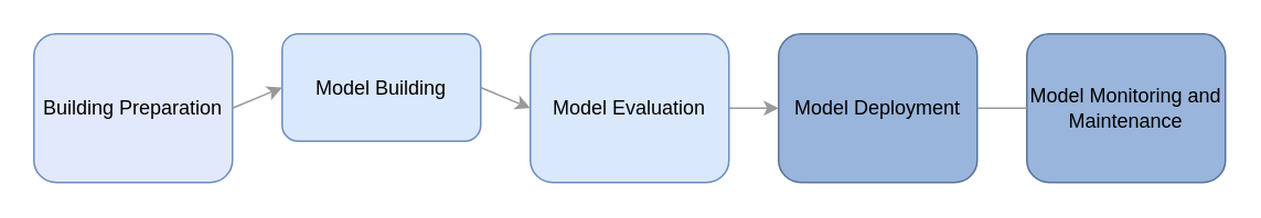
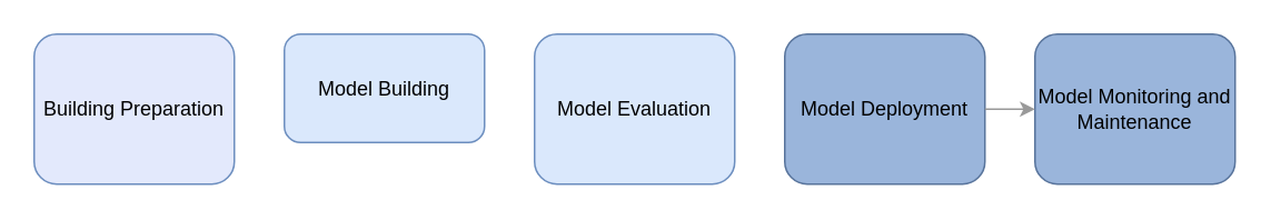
- <mxCell id="8" value="" style="endArrow=classic;html=1;rounded=0;exitX=1;exitY=0.5;exitDx=0;exitDy=0;entryX=0;entryY=0.5;entryDx=0;entryDy=0;strokeColor=#999999;" edge="1" parent="1" source="4" target="5"><mxGeometry width="50" height="50" relative="1" as="geometry"><mxPoint x="150" y="75" as="sourcePoint" /><mxPoint x="180" y="75" as="targetPoint" /></mxGeometry></mxCell>
- <mxCell id="7" value="" style="endArrow=classic;html=1;rounded=0;exitX=1;exitY=0.5;exitDx=0;exitDy=0;entryX=0;entryY=0.5;entryDx=0;entryDy=0;strokeColor=#999999;" edge="1" parent="1" source="2" target="4"><mxGeometry width="50" height="50" relative="1" as="geometry"><mxPoint x="370" y="160" as="sourcePoint" /><mxPoint x="420" y="110" as="targetPoint" /></mxGeometry></mxCell>
- <mxCell id="9" value="" style="endArrow=classic;html=1;rounded=0;exitX=1;exitY=0.5;exitDx=0;exitDy=0;entryX=0;entryY=0.5;entryDx=0;entryDy=0;strokeColor=#999999;" edge="1" parent="1" source="5" target="6"><mxGeometry width="50" height="50" relative="1" as="geometry"><mxPoint x="300" y="75" as="sourcePoint" /><mxPoint x="330" y="75" as="targetPoint" /></mxGeometry></mxCell>
- <mxCell id="10" value="" style="endArrow=none;html=1;rounded=0;exitX=1;exitY=0.5;exitDx=0;exitDy=0;entryX=0;entryY=0.5;entryDx=0;entryDy=0;strokeColor=#999999;" edge="1" parent="1" source="6" target="3"><mxGeometry width="50" height="50" relative="1" as="geometry"><mxPoint x="450" y="75" as="sourcePoint" /><mxPoint x="480" y="75" as="targetPoint" /></mxGeometry></mxCell>
+ <mxCell id="10" value="" style="endArrow=classic;html=1;rounded=0;exitX=1;exitY=0.5;exitDx=0;exitDy=0;entryX=0;entryY=0.5;entryDx=0;entryDy=0;strokeColor=#999999;" edge="1" parent="1" source="6" target="3"><mxGeometry width="50" height="50" relative="1" as="geometry"><mxPoint x="450" y="75" as="sourcePoint" /><mxPoint x="480" y="75" as="targetPoint" /></mxGeometry></mxCell>
